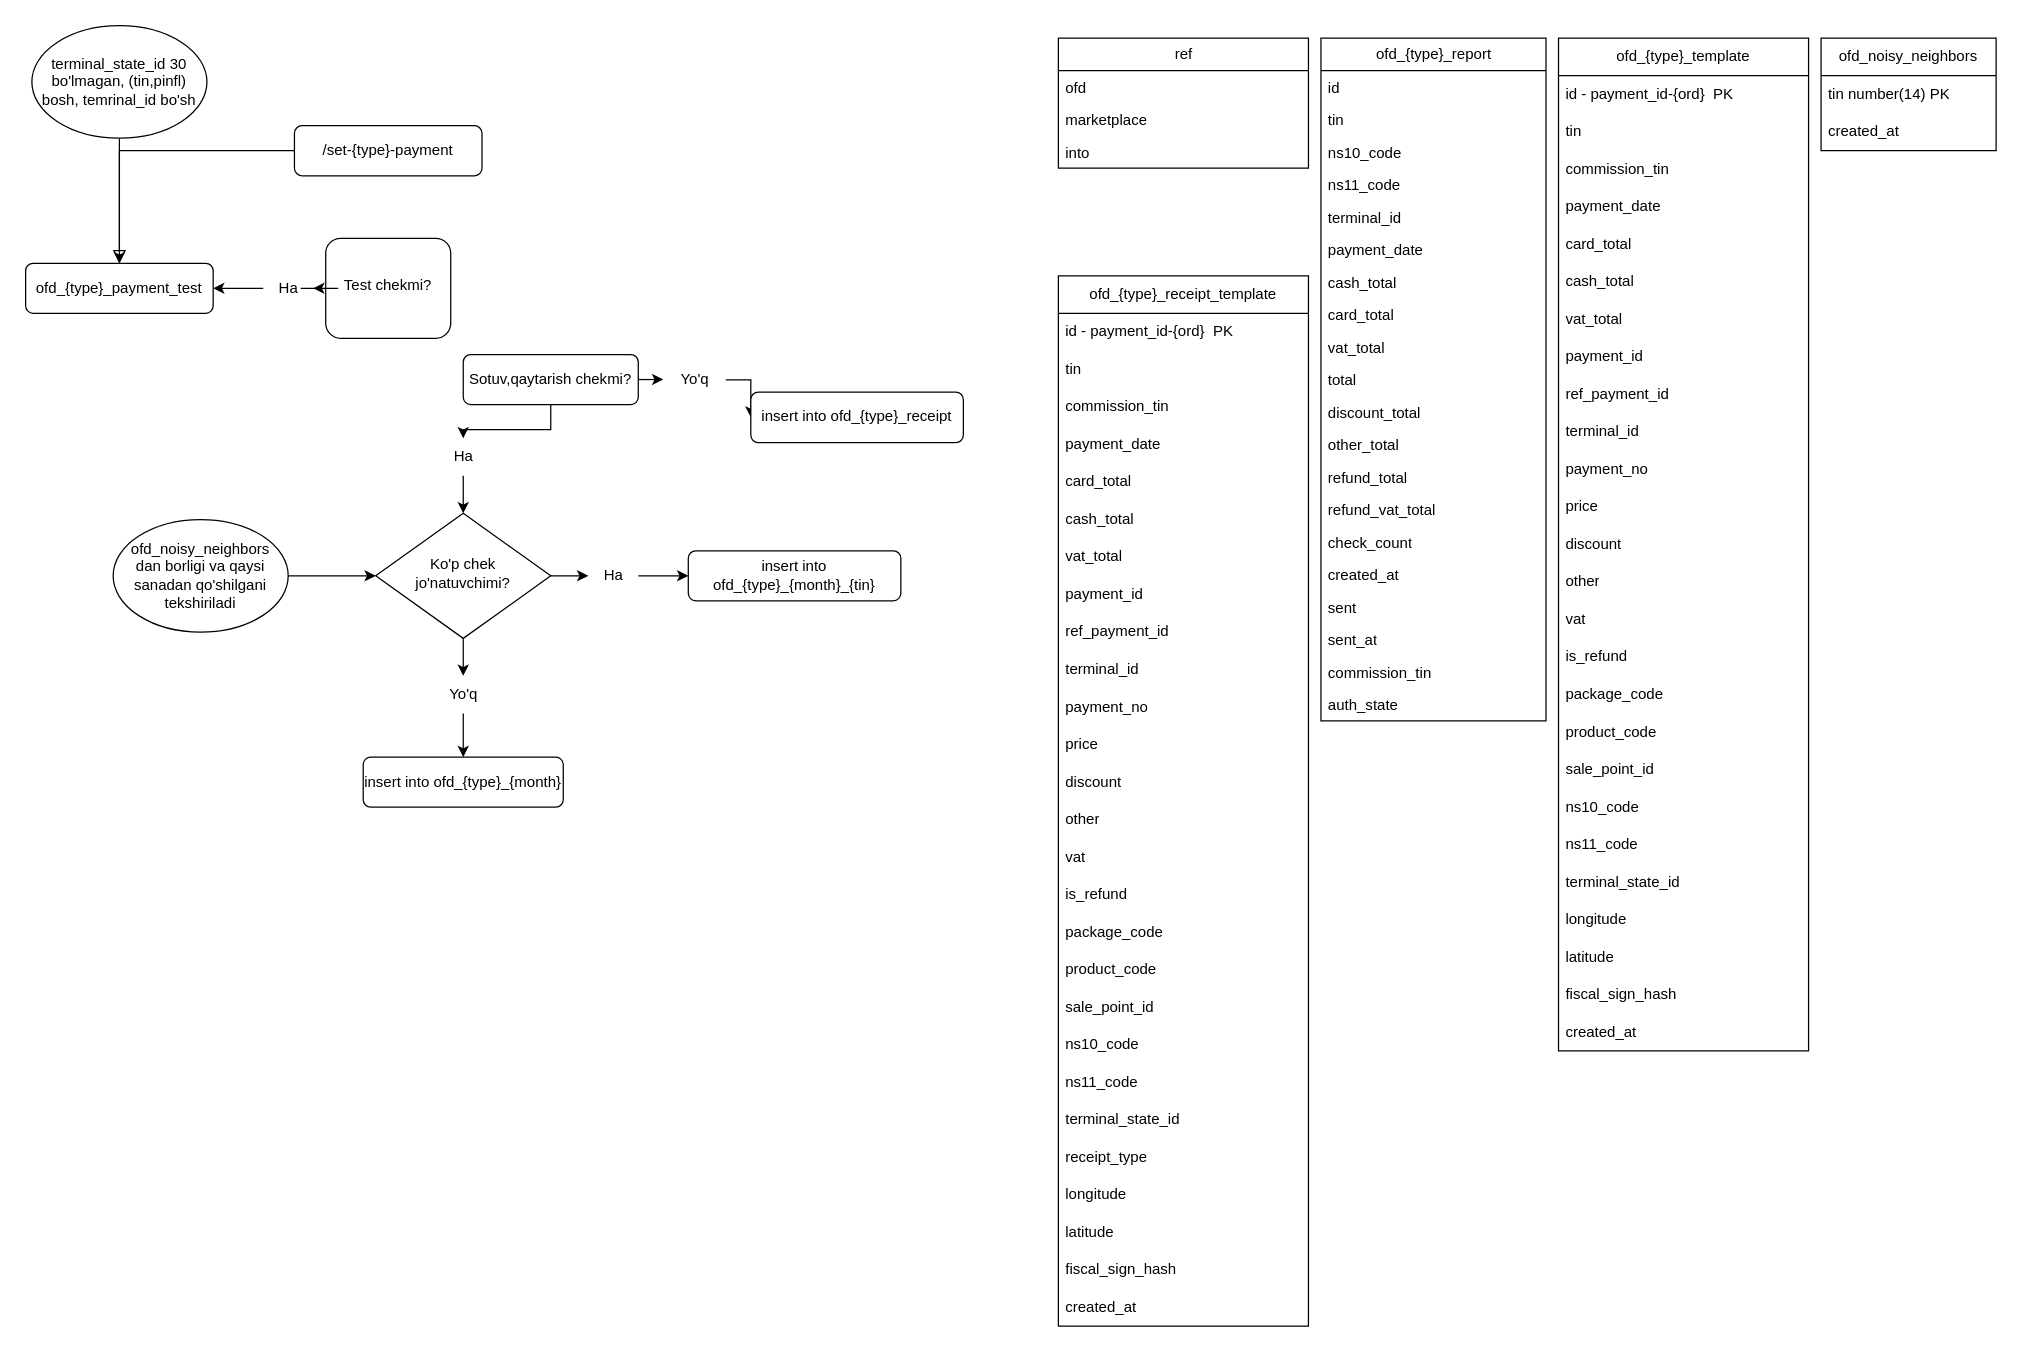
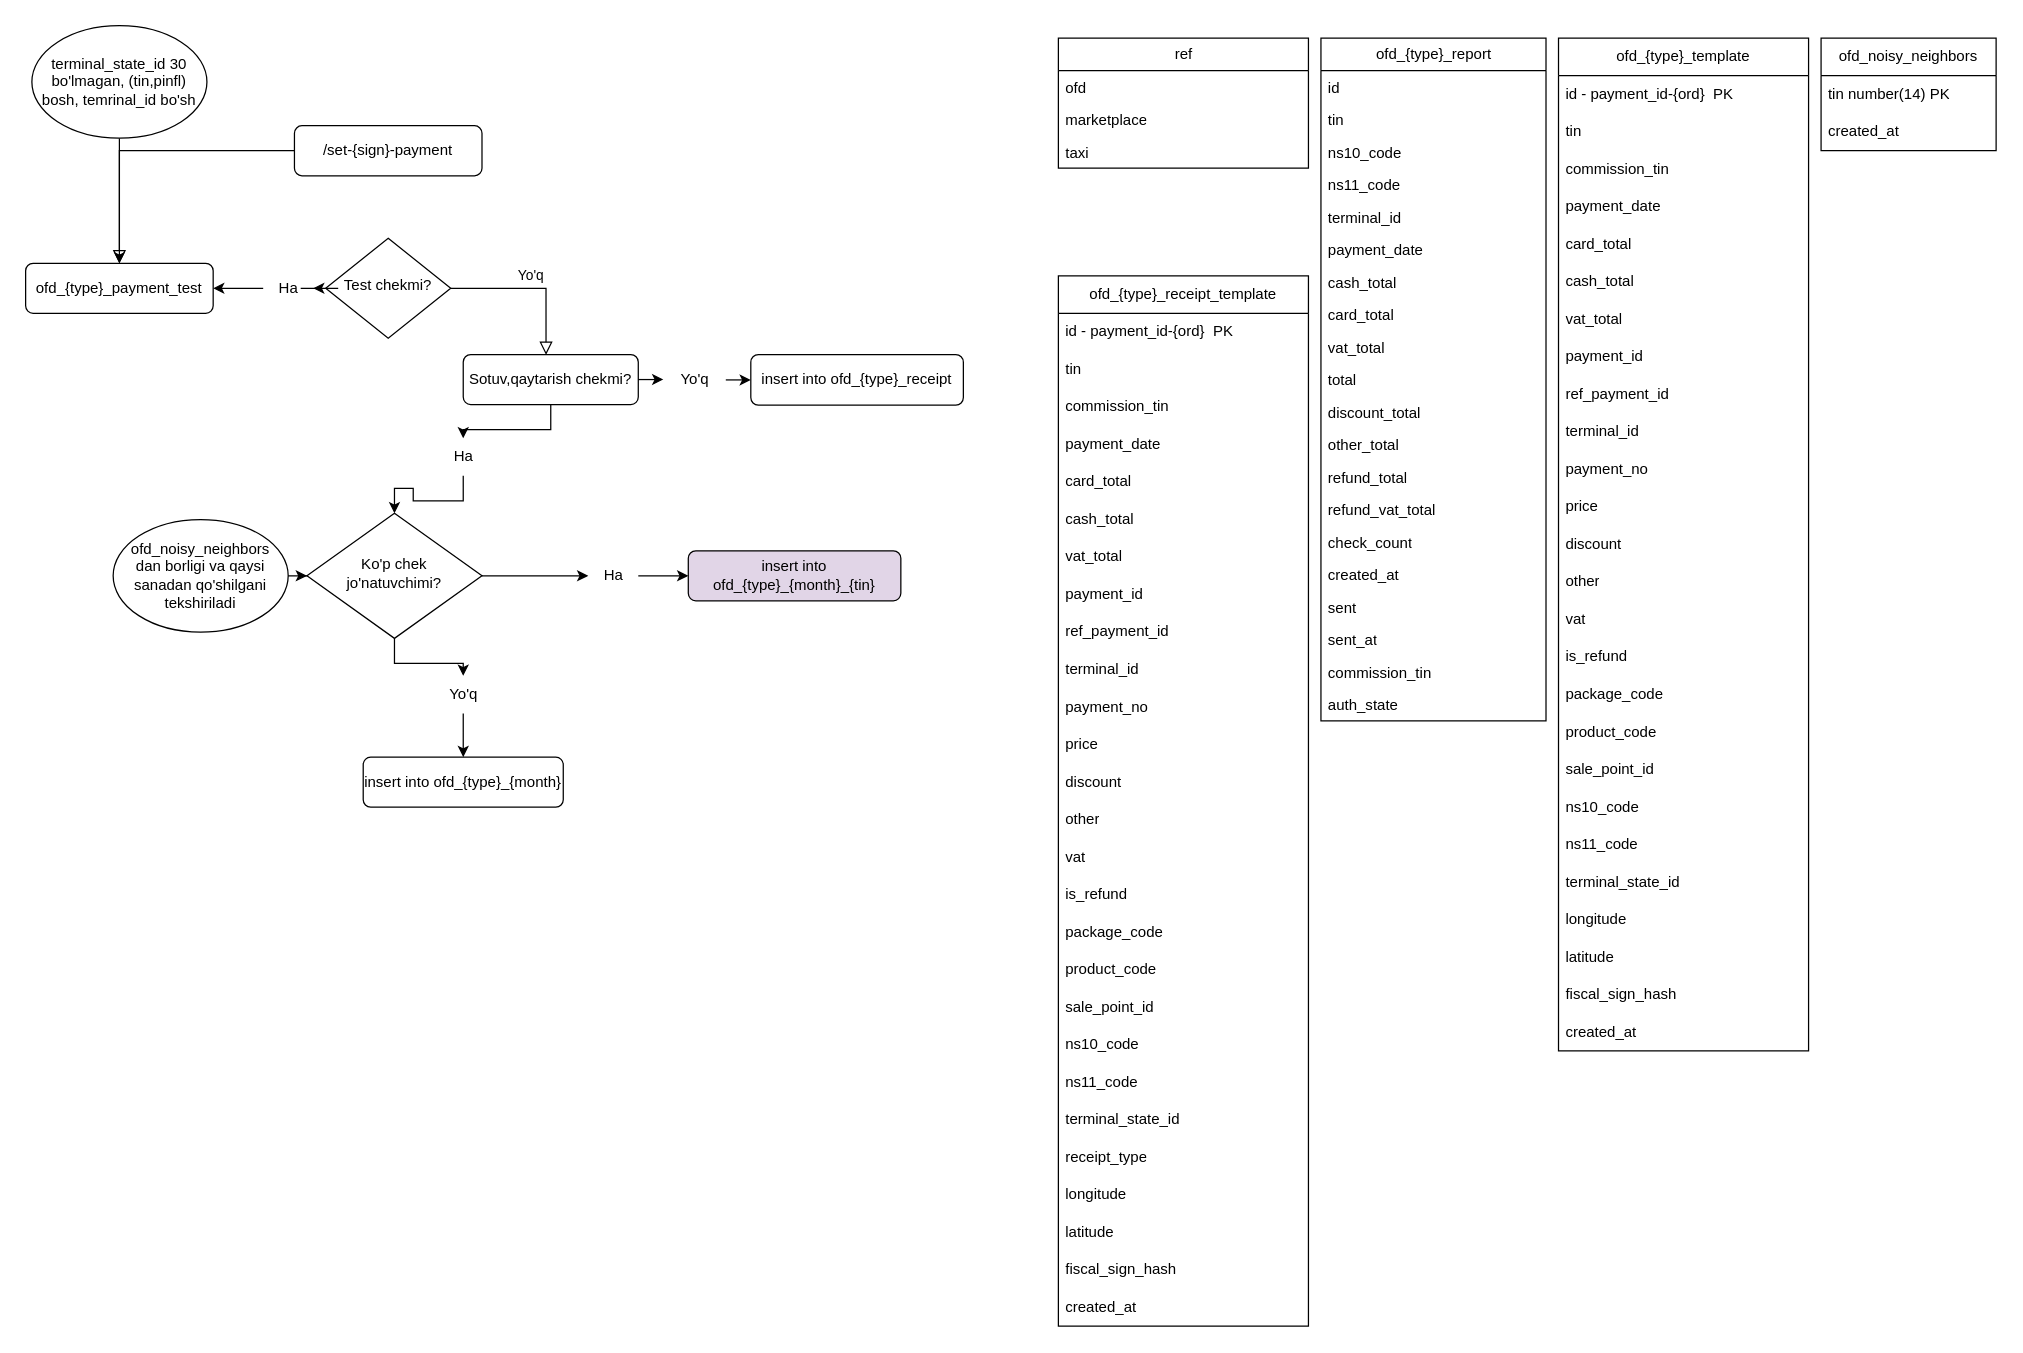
- <mxCell id="3" value="/set-{type}-payment" style="rounded=1;whiteSpace=wrap;html=1;fontSize=12;glass=0;strokeWidth=1;shadow=0;" parent="1" vertex="1"><mxGeometry x="235" y="100" width="150" height="40" as="geometry" /></mxCell>
+ <mxCell id="3" value="/set-{sign}-payment" style="rounded=1;whiteSpace=wrap;html=1;fontSize=12;glass=0;strokeWidth=1;shadow=0;" parent="1" vertex="1"><mxGeometry x="235" y="100" width="150" height="40" as="geometry" /></mxCell>
- <mxCell id="97" value="into" style="text;strokeColor=none;fillColor=none;align=left;verticalAlign=top;spacingLeft=4;spacingRight=4;overflow=hidden;rotatable=0;points=[[0,0.5],[1,0.5]];portConstraint=eastwest;whiteSpace=wrap;html=1;" parent="94" vertex="1"><mxGeometry y="78" width="200" height="26" as="geometry" /></mxCell>
+ <mxCell id="97" value="taxi" style="text;strokeColor=none;fillColor=none;align=left;verticalAlign=top;spacingLeft=4;spacingRight=4;overflow=hidden;rotatable=0;points=[[0,0.5],[1,0.5]];portConstraint=eastwest;whiteSpace=wrap;html=1;" parent="94" vertex="1"><mxGeometry y="78" width="200" height="26" as="geometry" /></mxCell>
- <mxCell id="5" value="Test chekmi?" style="whiteSpace=wrap;html=1;shadow=0;fontFamily=Helvetica;fontSize=12;align=center;strokeWidth=1;spacing=6;spacingTop=-4;rounded=1;" parent="1" vertex="1"><mxGeometry x="260" y="190" width="100" height="80" as="geometry" /></mxCell>
+ <mxCell id="5" value="Test chekmi?" style="rhombus;whiteSpace=wrap;html=1;shadow=0;fontFamily=Helvetica;fontSize=12;align=center;strokeWidth=1;spacing=6;spacingTop=-4;" parent="1" vertex="1"><mxGeometry x="260" y="190" width="100" height="80" as="geometry" /></mxCell>
+ <mxCell id="4" value="Yo'q" style="edgeStyle=orthogonalEdgeStyle;rounded=0;html=1;jettySize=auto;orthogonalLoop=1;fontSize=11;endArrow=block;endFill=0;endSize=8;strokeWidth=1;shadow=0;labelBackgroundColor=none;entryX=0.473;entryY=0.007;entryDx=0;entryDy=0;entryPerimeter=0;" parent="1" source="5" target="64" edge="1"><mxGeometry x="-0.005" y="10" relative="1" as="geometry"><mxPoint as="offset" /></mxGeometry></mxCell>
- <mxCell id="65" value="insert into ofd_{type}_receipt" style="rounded=1;whiteSpace=wrap;html=1;glass=0;strokeWidth=1;shadow=0;" parent="1" vertex="1"><mxGeometry x="600" y="313" width="170" height="40.5" as="geometry" /></mxCell>
+ <mxCell id="65" value="insert into ofd_{type}_receipt" style="rounded=1;whiteSpace=wrap;html=1;glass=0;strokeWidth=1;shadow=0;" parent="1" vertex="1"><mxGeometry x="600" y="283" width="170" height="40.5" as="geometry" /></mxCell>
- <mxCell id="100" value="Ko'p chek jo'natuvchimi?" style="rhombus;whiteSpace=wrap;html=1;shadow=0;fontFamily=Helvetica;fontSize=12;align=center;strokeWidth=1;spacing=6;spacingTop=-4;" parent="1" vertex="1"><mxGeometry x="300" y="410" width="140" height="100" as="geometry" /></mxCell>
+ <mxCell id="100" value="Ko'p chek jo'natuvchimi?" style="rhombus;whiteSpace=wrap;html=1;shadow=0;fontFamily=Helvetica;fontSize=12;align=center;strokeWidth=1;spacing=6;spacingTop=-4;" parent="1" vertex="1"><mxGeometry x="245" y="410" width="140" height="100" as="geometry" /></mxCell>
- <mxCell id="7" value="insert into ofd_{type}_{month}_{tin}" style="whiteSpace=wrap;html=1;rounded=1;glass=0;strokeWidth=1;shadow=0;" parent="1" vertex="1"><mxGeometry x="550" y="440" width="170" height="40" as="geometry" /></mxCell>
+ <mxCell id="7" value="insert into ofd_{type}_{month}_{tin}" style="whiteSpace=wrap;html=1;rounded=1;glass=0;strokeWidth=1;shadow=0;fillColor=#e1d5e7;" parent="1" vertex="1"><mxGeometry x="550" y="440" width="170" height="40" as="geometry" /></mxCell>
